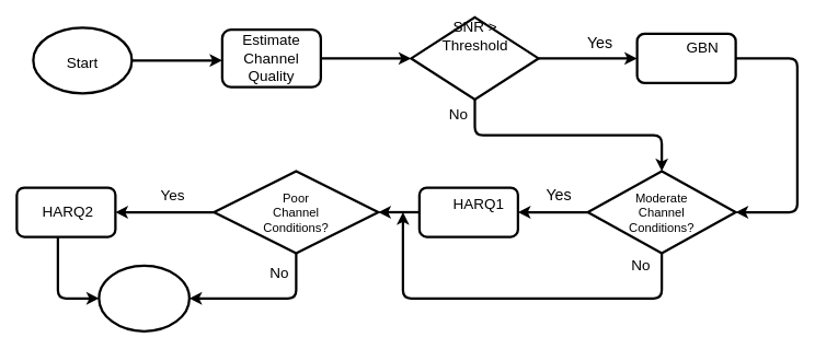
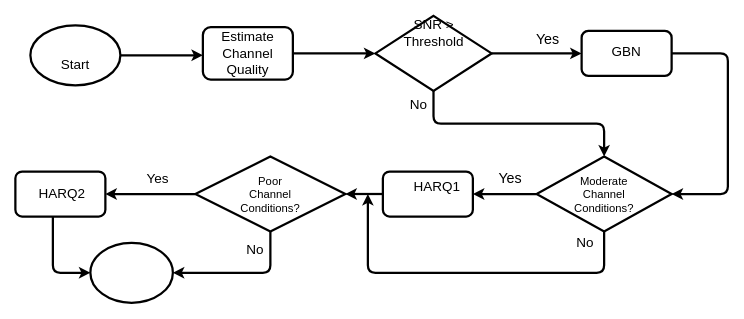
- <mxCell id="20" value="&lt;span style=&quot;font-size: 18px;&quot;&gt;GBN&lt;/span&gt;" style="text;html=1;align=center;verticalAlign=middle;whiteSpace=wrap;rounded=0;strokeWidth=3;" parent="1" vertex="1"><mxGeometry x="825" y="43" width="60" height="30" as="geometry" /></mxCell>
+ <mxCell id="20" value="&lt;span style=&quot;font-size: 18px;&quot;&gt;GBN&lt;/span&gt;" style="text;html=1;align=center;verticalAlign=middle;whiteSpace=wrap;rounded=0;strokeWidth=3;" parent="1" vertex="1"><mxGeometry x="805" y="53" width="60" height="30" as="geometry" /></mxCell>
- <mxCell id="26" value="&lt;font style=&quot;font-size: 18px;&quot;&gt;Start&lt;/font&gt;" style="text;html=1;align=center;verticalAlign=middle;whiteSpace=wrap;rounded=0;strokeWidth=3;" parent="1" vertex="1"><mxGeometry x="60" y="58" width="80" height="35" as="geometry" /></mxCell>
+ <mxCell id="26" value="&lt;font style=&quot;font-size: 18px;&quot;&gt;Start&lt;/font&gt;" style="text;html=1;align=center;verticalAlign=middle;whiteSpace=wrap;rounded=0;strokeWidth=3;" parent="1" vertex="1"><mxGeometry x="60" y="68" width="80" height="35" as="geometry" /></mxCell>
